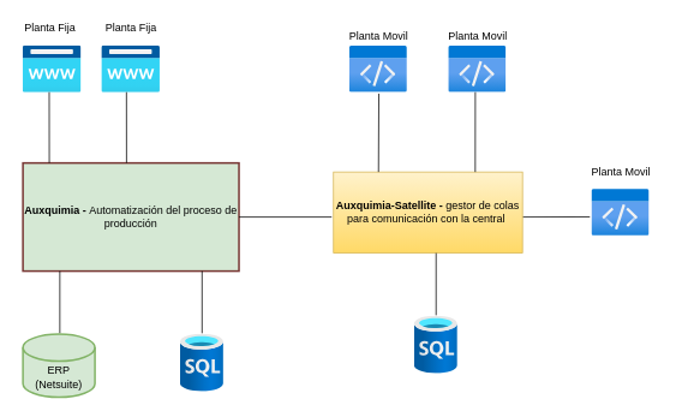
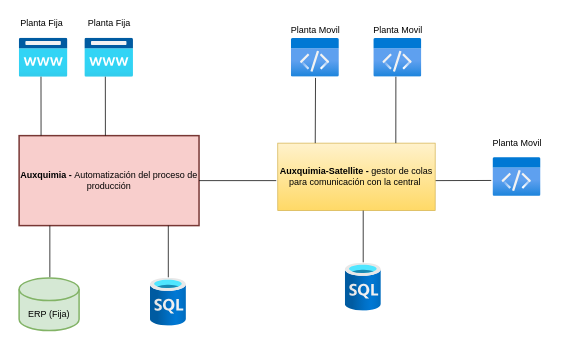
- <mxCell id="2" value="&lt;b&gt;Auxquimia - &lt;/b&gt;Automatización del proceso de producción" style="rounded=0;whiteSpace=wrap;html=1;fillColor=#d5e8d4;strokeColor=#783734;strokeWidth=2;" parent="1" vertex="1"><mxGeometry x="25" y="180" width="240" height="120" as="geometry" /></mxCell>
+ <mxCell id="2" value="&lt;b&gt;Auxquimia - &lt;/b&gt;Automatización del proceso de producción" style="rounded=0;whiteSpace=wrap;html=1;fillColor=#f8cecc;strokeColor=#783734;strokeWidth=2;" parent="1" vertex="1"><mxGeometry x="25" y="180" width="240" height="120" as="geometry" /></mxCell>
- <mxCell id="17" value="ERP (Netsuite)" style="shape=cylinder3;whiteSpace=wrap;html=1;boundedLbl=1;backgroundOutline=1;size=15;strokeColor=#82b366;strokeWidth=2;fillColor=#d5e8d4;" parent="1" vertex="1"><mxGeometry x="25" y="370" width="80" height="70" as="geometry" /></mxCell>
+ <mxCell id="17" value="ERP (Fija)" style="shape=cylinder3;whiteSpace=wrap;html=1;boundedLbl=1;backgroundOutline=1;size=15;strokeColor=#82b366;strokeWidth=2;fillColor=#d5e8d4;" parent="1" vertex="1"><mxGeometry x="25" y="370" width="80" height="70" as="geometry" /></mxCell>
